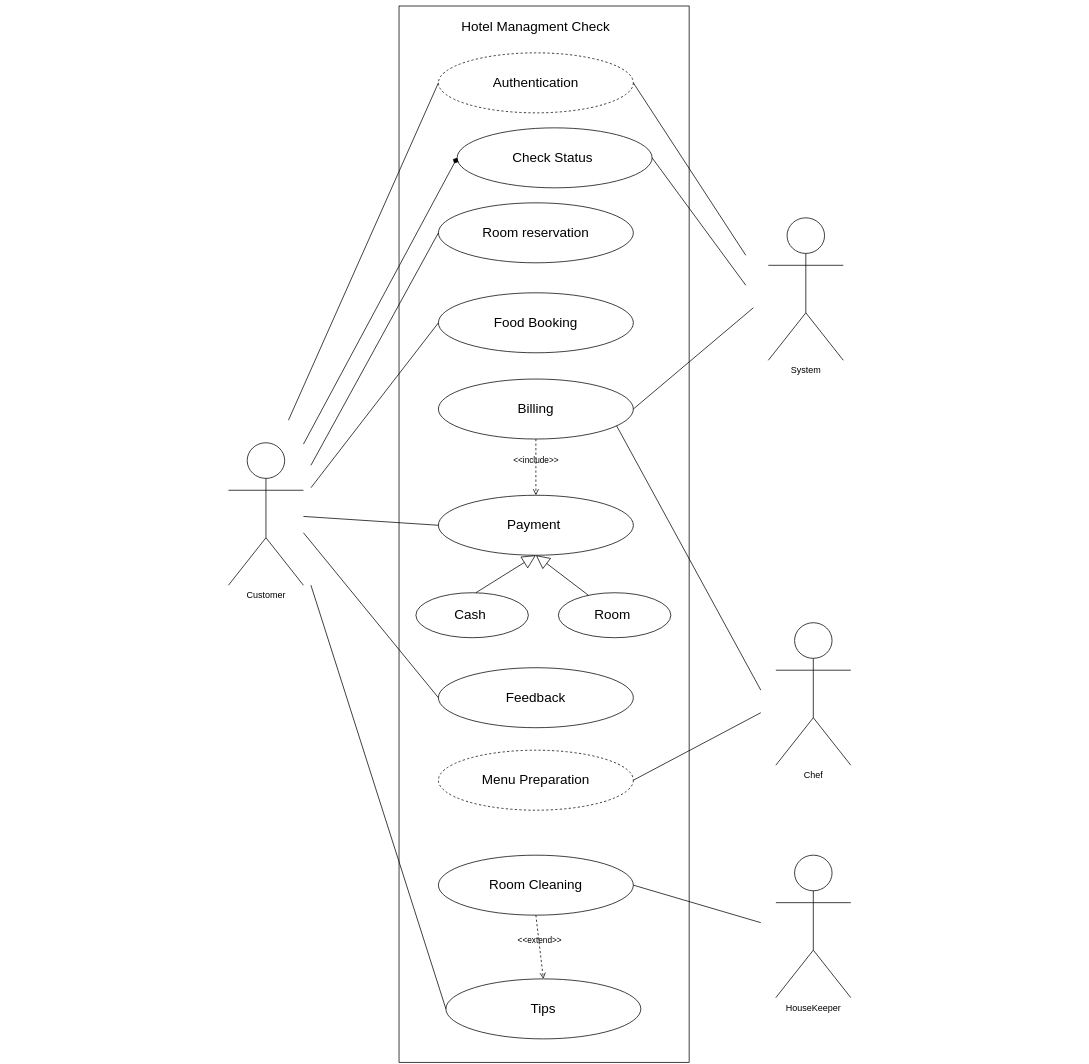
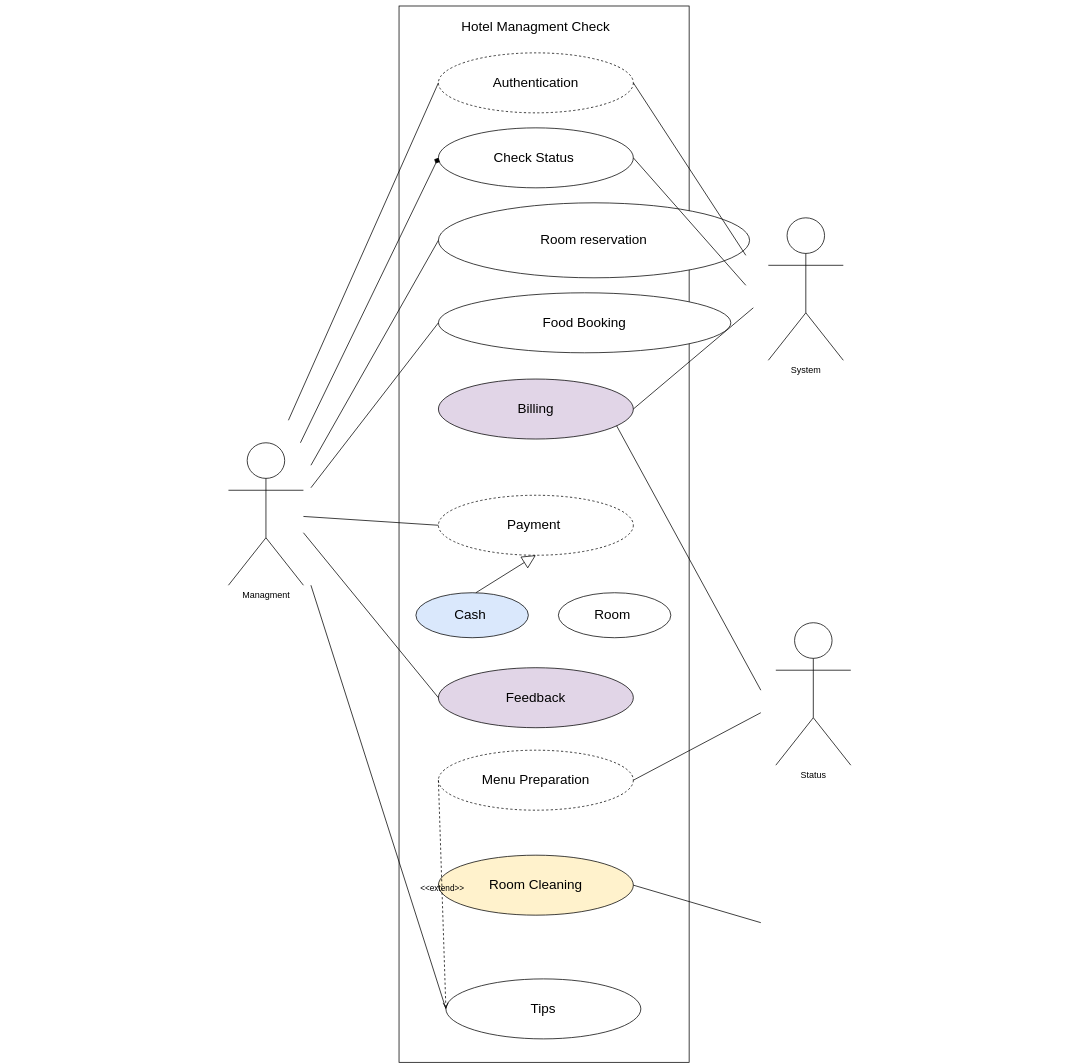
- <mxCell id="4" value="&lt;font style=&quot;font-size: 18px;&quot;&gt;Check Status&amp;nbsp;&lt;/font&gt;" style="ellipse;whiteSpace=wrap;html=1;" vertex="1" parent="1"><mxGeometry x="609" y="170" width="260" height="80" as="geometry" /></mxCell>
+ <mxCell id="4" value="&lt;font style=&quot;font-size: 18px;&quot;&gt;Check Status&amp;nbsp;&lt;/font&gt;" style="ellipse;whiteSpace=wrap;html=1;" vertex="1" parent="1"><mxGeometry x="584" y="170" width="260" height="80" as="geometry" /></mxCell>
- <mxCell id="5" value="&lt;font style=&quot;font-size: 18px;&quot;&gt;Room reservation&lt;/font&gt;" style="ellipse;whiteSpace=wrap;html=1;" vertex="1" parent="1"><mxGeometry x="584" y="270" width="260" height="80" as="geometry" /></mxCell>
+ <mxCell id="5" value="&lt;font style=&quot;font-size: 18px;&quot;&gt;Room reservation&lt;/font&gt;" style="ellipse;whiteSpace=wrap;html=1;" vertex="1" parent="1"><mxGeometry x="584" y="270" width="415" height="100" as="geometry" /></mxCell>
- <mxCell id="6" value="&lt;font style=&quot;font-size: 18px;&quot;&gt;Food Booking&lt;/font&gt;" style="ellipse;whiteSpace=wrap;html=1;" vertex="1" parent="1"><mxGeometry x="584" y="390" width="260" height="80" as="geometry" /></mxCell>
+ <mxCell id="6" value="&lt;font style=&quot;font-size: 18px;&quot;&gt;Food Booking&lt;/font&gt;" style="ellipse;whiteSpace=wrap;html=1;" vertex="1" parent="1"><mxGeometry x="584" y="390" width="390" height="80" as="geometry" /></mxCell>
- <mxCell id="7" value="&lt;font style=&quot;font-size: 18px;&quot;&gt;Billing&lt;/font&gt;" style="ellipse;whiteSpace=wrap;html=1;" vertex="1" parent="1"><mxGeometry x="584" y="505" width="260" height="80" as="geometry" /></mxCell>
+ <mxCell id="7" value="&lt;font style=&quot;font-size: 18px;&quot;&gt;Billing&lt;/font&gt;" style="ellipse;whiteSpace=wrap;html=1;fillColor=#e1d5e7;" vertex="1" parent="1"><mxGeometry x="584" y="505" width="260" height="80" as="geometry" /></mxCell>
- <mxCell id="35" value="&amp;lt;&amp;lt;include&amp;gt;&amp;gt;" style="html=1;verticalAlign=bottom;labelBackgroundColor=none;endArrow=open;endFill=0;dashed=1;rounded=0;exitX=0.5;exitY=1;exitDx=0;exitDy=0;" edge="1" parent="1" source="7" target="8"><mxGeometry width="160" relative="1" as="geometry"><mxPoint x="764" y="600" as="sourcePoint" /><mxPoint x="924" y="600" as="targetPoint" /></mxGeometry></mxCell>
- <mxCell id="8" value="&lt;font style=&quot;font-size: 18px;&quot;&gt;Payment&amp;nbsp;&lt;/font&gt;" style="ellipse;whiteSpace=wrap;html=1;" vertex="1" parent="1"><mxGeometry x="584" y="660" width="260" height="80" as="geometry" /></mxCell>
+ <mxCell id="8" value="&lt;font style=&quot;font-size: 18px;&quot;&gt;Payment&amp;nbsp;&lt;/font&gt;" style="ellipse;whiteSpace=wrap;html=1;dashed=1;" vertex="1" parent="1"><mxGeometry x="584" y="660" width="260" height="80" as="geometry" /></mxCell>
- <mxCell id="37" value="" style="endArrow=block;endSize=16;endFill=0;html=1;rounded=0;entryX=0.5;entryY=1;entryDx=0;entryDy=0;" edge="1" parent="1" source="11" target="8"><mxGeometry width="160" relative="1" as="geometry"><mxPoint x="644" y="800" as="sourcePoint" /><mxPoint x="724" y="750" as="targetPoint" /></mxGeometry></mxCell>
- <mxCell id="17" value="Customer" style="shape=umlActor;verticalLabelPosition=bottom;verticalAlign=top;html=1;outlineConnect=0;" vertex="1" parent="1"><mxGeometry y="590" width="100" height="190" as="geometry" x="304" /></mxCell>
+ <mxCell id="17" value="Managment" style="shape=umlActor;verticalLabelPosition=bottom;verticalAlign=top;html=1;outlineConnect=0;" vertex="1" parent="1"><mxGeometry y="590" width="100" height="190" as="geometry" x="304" /></mxCell>
- <mxCell id="10" value="&lt;font style=&quot;font-size: 18px;&quot;&gt;Cash&amp;nbsp;&lt;/font&gt;" style="ellipse;whiteSpace=wrap;html=1;" vertex="1" parent="1"><mxGeometry x="554" y="790" width="150" height="60" as="geometry" /></mxCell>
+ <mxCell id="10" value="&lt;font style=&quot;font-size: 18px;&quot;&gt;Cash&amp;nbsp;&lt;/font&gt;" style="ellipse;whiteSpace=wrap;html=1;fillColor=#dae8fc;" vertex="1" parent="1"><mxGeometry x="554" y="790" width="150" height="60" as="geometry" /></mxCell>
- <mxCell id="9" value="&lt;font style=&quot;font-size: 18px;&quot;&gt;Feedback&lt;/font&gt;" style="ellipse;whiteSpace=wrap;html=1;" vertex="1" parent="1"><mxGeometry x="584" y="890" width="260" height="80" as="geometry" /></mxCell>
+ <mxCell id="9" value="&lt;font style=&quot;font-size: 18px;&quot;&gt;Feedback&lt;/font&gt;" style="ellipse;whiteSpace=wrap;html=1;fillColor=#e1d5e7;" vertex="1" parent="1"><mxGeometry x="584" y="890" width="260" height="80" as="geometry" /></mxCell>
- <mxCell id="18" value="Chef" style="shape=umlActor;verticalLabelPosition=bottom;verticalAlign=top;html=1;outlineConnect=0;" vertex="1" parent="1"><mxGeometry x="1034" y="830" width="100" height="190" as="geometry" /></mxCell>
+ <mxCell id="18" value="Status" style="shape=umlActor;verticalLabelPosition=bottom;verticalAlign=top;html=1;outlineConnect=0;" vertex="1" parent="1"><mxGeometry x="1034" y="830" width="100" height="190" as="geometry" /></mxCell>
- <mxCell id="13" value="&lt;font style=&quot;font-size: 18px;&quot;&gt;Room Cleaning&lt;/font&gt;" style="ellipse;whiteSpace=wrap;html=1;" vertex="1" parent="1"><mxGeometry x="584" y="1140" width="260" height="80" as="geometry" /></mxCell>
+ <mxCell id="13" value="&lt;font style=&quot;font-size: 18px;&quot;&gt;Room Cleaning&lt;/font&gt;" style="ellipse;whiteSpace=wrap;html=1;fillColor=#fff2cc;" vertex="1" parent="1"><mxGeometry x="584" y="1140" width="260" height="80" as="geometry" /></mxCell>
+ <mxCell id="34" value="&amp;lt;&amp;lt;extend&amp;gt;&amp;gt;" style="html=1;verticalAlign=bottom;labelBackgroundColor=none;endArrow=open;endFill=0;dashed=1;rounded=0;exitX=0;exitY=0.5;exitDx=0;exitDy=0;entryX=0;entryY=0.5;entryDx=0;entryDy=0;" edge="1" parent="1" source="12" target="14"><mxGeometry width="160" relative="1" as="geometry"><mxPoint x="764" y="1190" as="sourcePoint" /><mxPoint x="924" y="1190" as="targetPoint" /></mxGeometry></mxCell>
- <mxCell id="19" value="HouseKeeper" style="shape=umlActor;verticalLabelPosition=bottom;verticalAlign=top;html=1;outlineConnect=0;" vertex="1" parent="1"><mxGeometry x="1034" y="1140" width="100" height="190" as="geometry" /></mxCell>
- <mxCell id="33" value="&amp;lt;&amp;lt;extend&amp;gt;&amp;gt;" style="html=1;verticalAlign=bottom;labelBackgroundColor=none;endArrow=open;endFill=0;dashed=1;rounded=0;entryX=0.5;entryY=0;entryDx=0;entryDy=0;exitX=0.5;exitY=1;exitDx=0;exitDy=0;" edge="1" parent="1" source="13" target="14"><mxGeometry width="160" relative="1" as="geometry"><mxPoint x="764" y="1190" as="sourcePoint" /><mxPoint x="924" y="1190" as="targetPoint" /></mxGeometry></mxCell>
